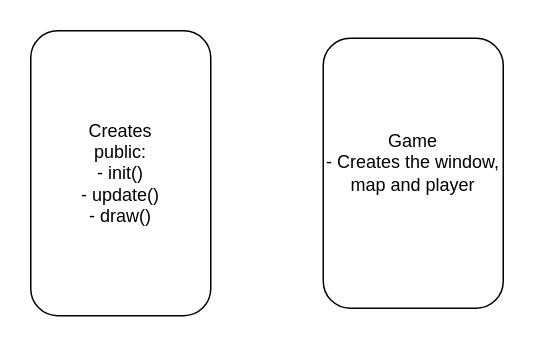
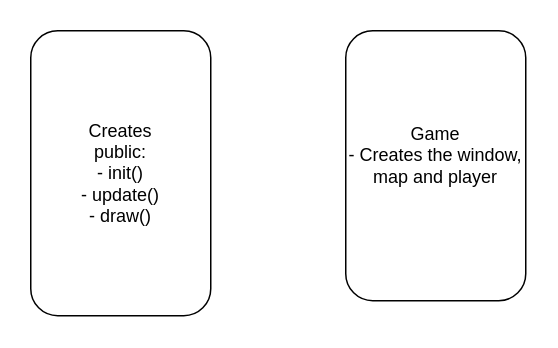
- <mxCell id="3" value="Game&lt;br&gt;&lt;div&gt;- Creates the window, map and player&lt;/div&gt;&lt;div&gt;&lt;br&gt;&lt;/div&gt;" style="rounded=1;whiteSpace=wrap;html=1;" vertex="1" parent="1"><mxGeometry x="215" y="25" width="120" height="180" as="geometry" /></mxCell>
+ <mxCell id="3" value="Game&lt;br&gt;&lt;div&gt;- Creates the window, map and player&lt;/div&gt;&lt;div&gt;&lt;br&gt;&lt;/div&gt;" style="rounded=1;whiteSpace=wrap;html=1;" vertex="1" parent="1"><mxGeometry x="230" y="20" width="120" height="180" as="geometry" /></mxCell>
